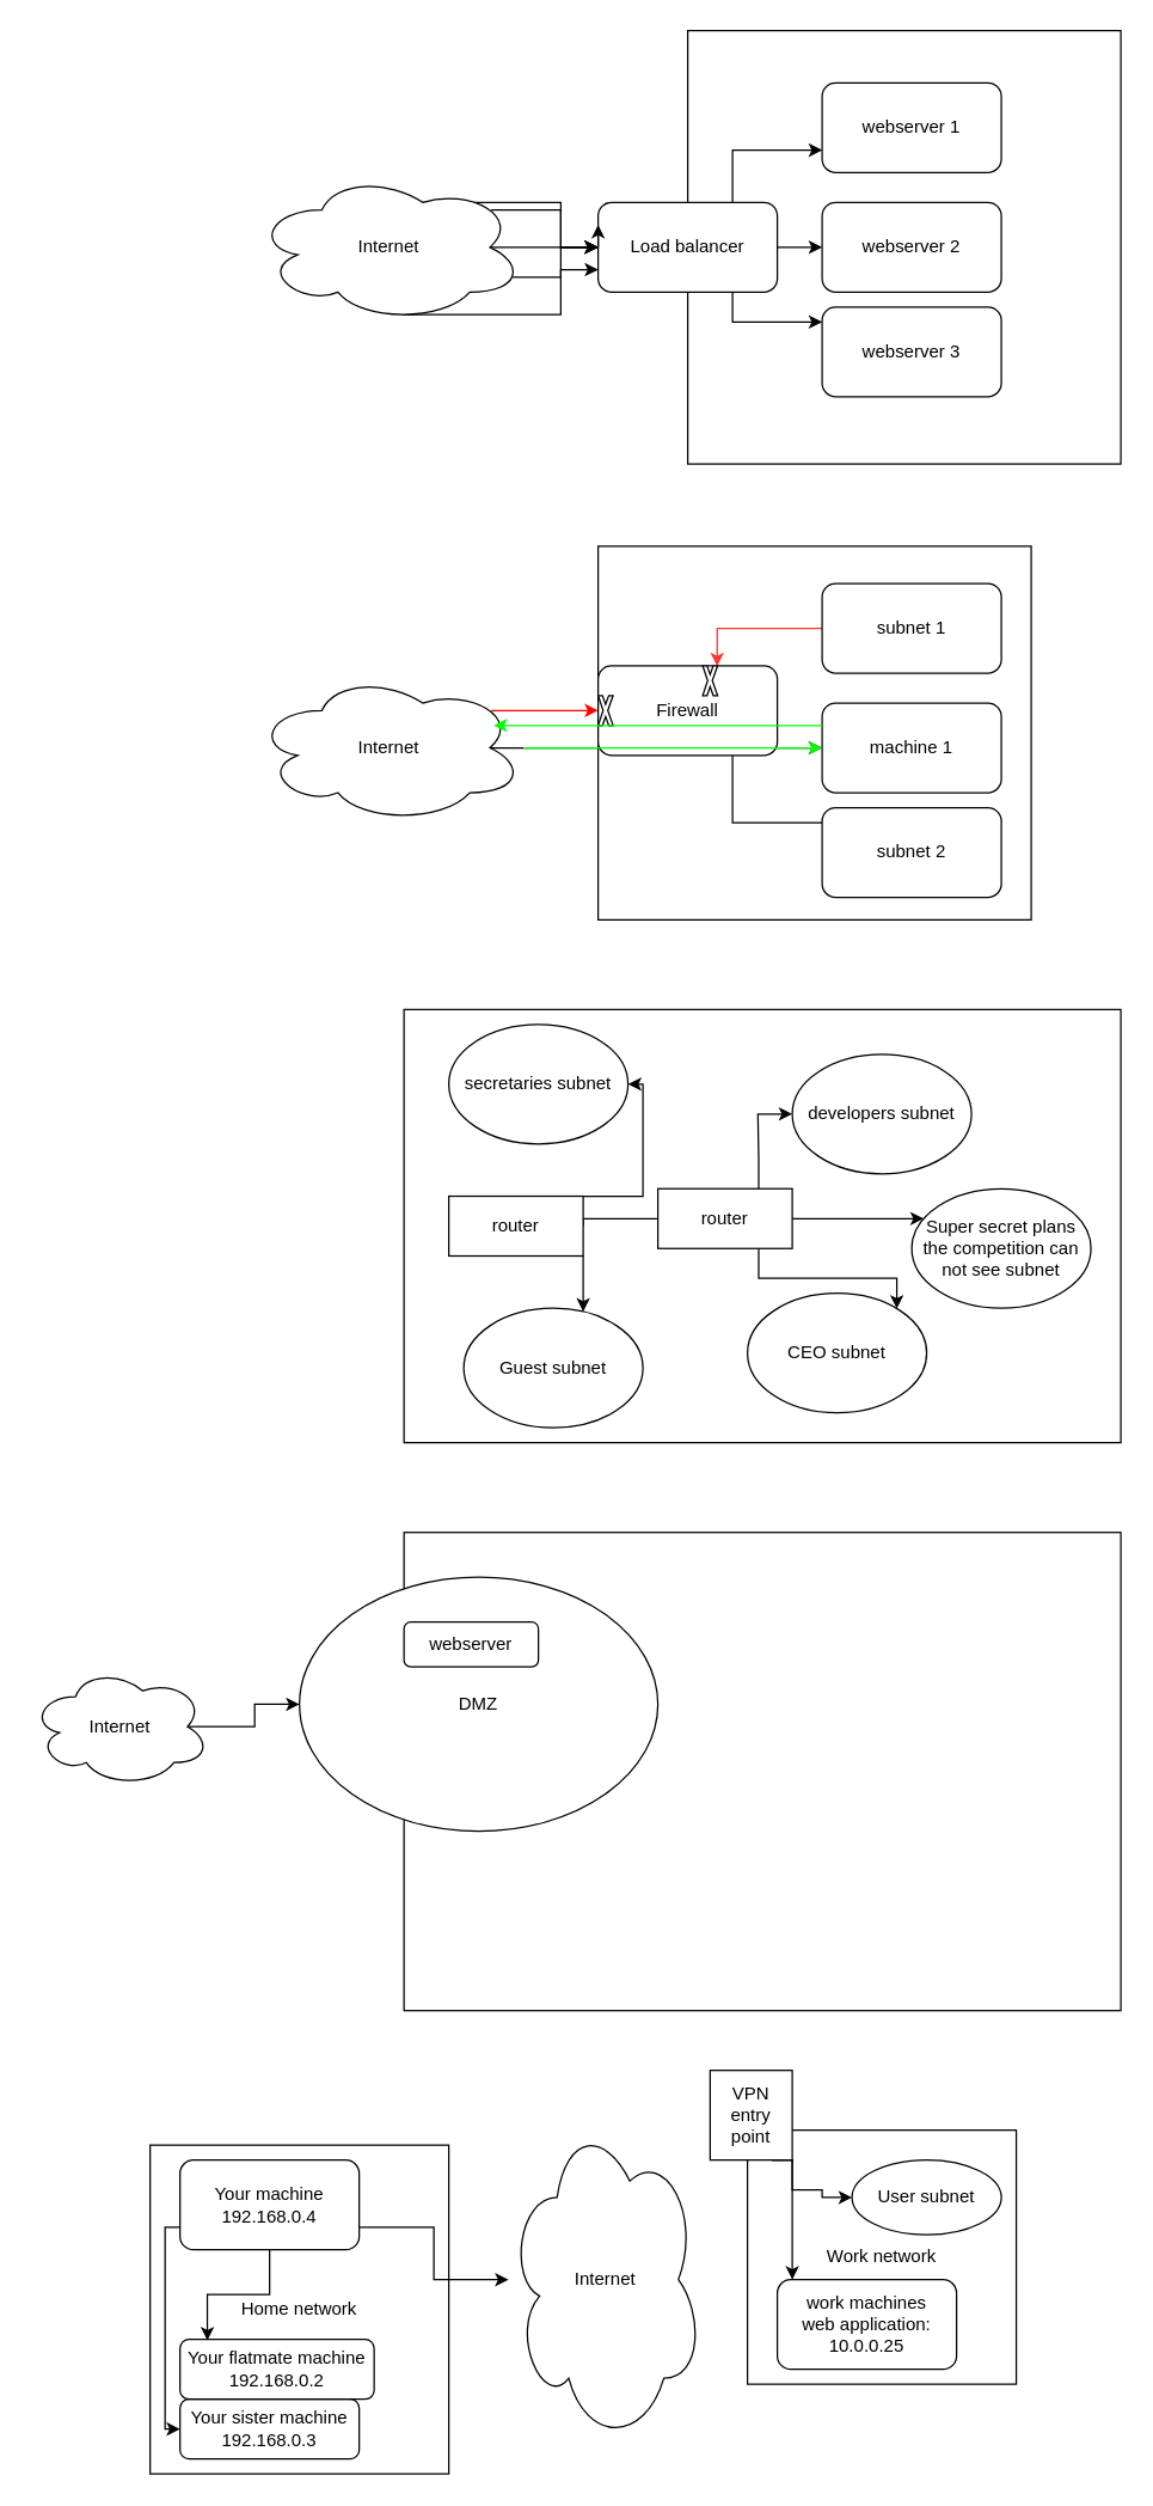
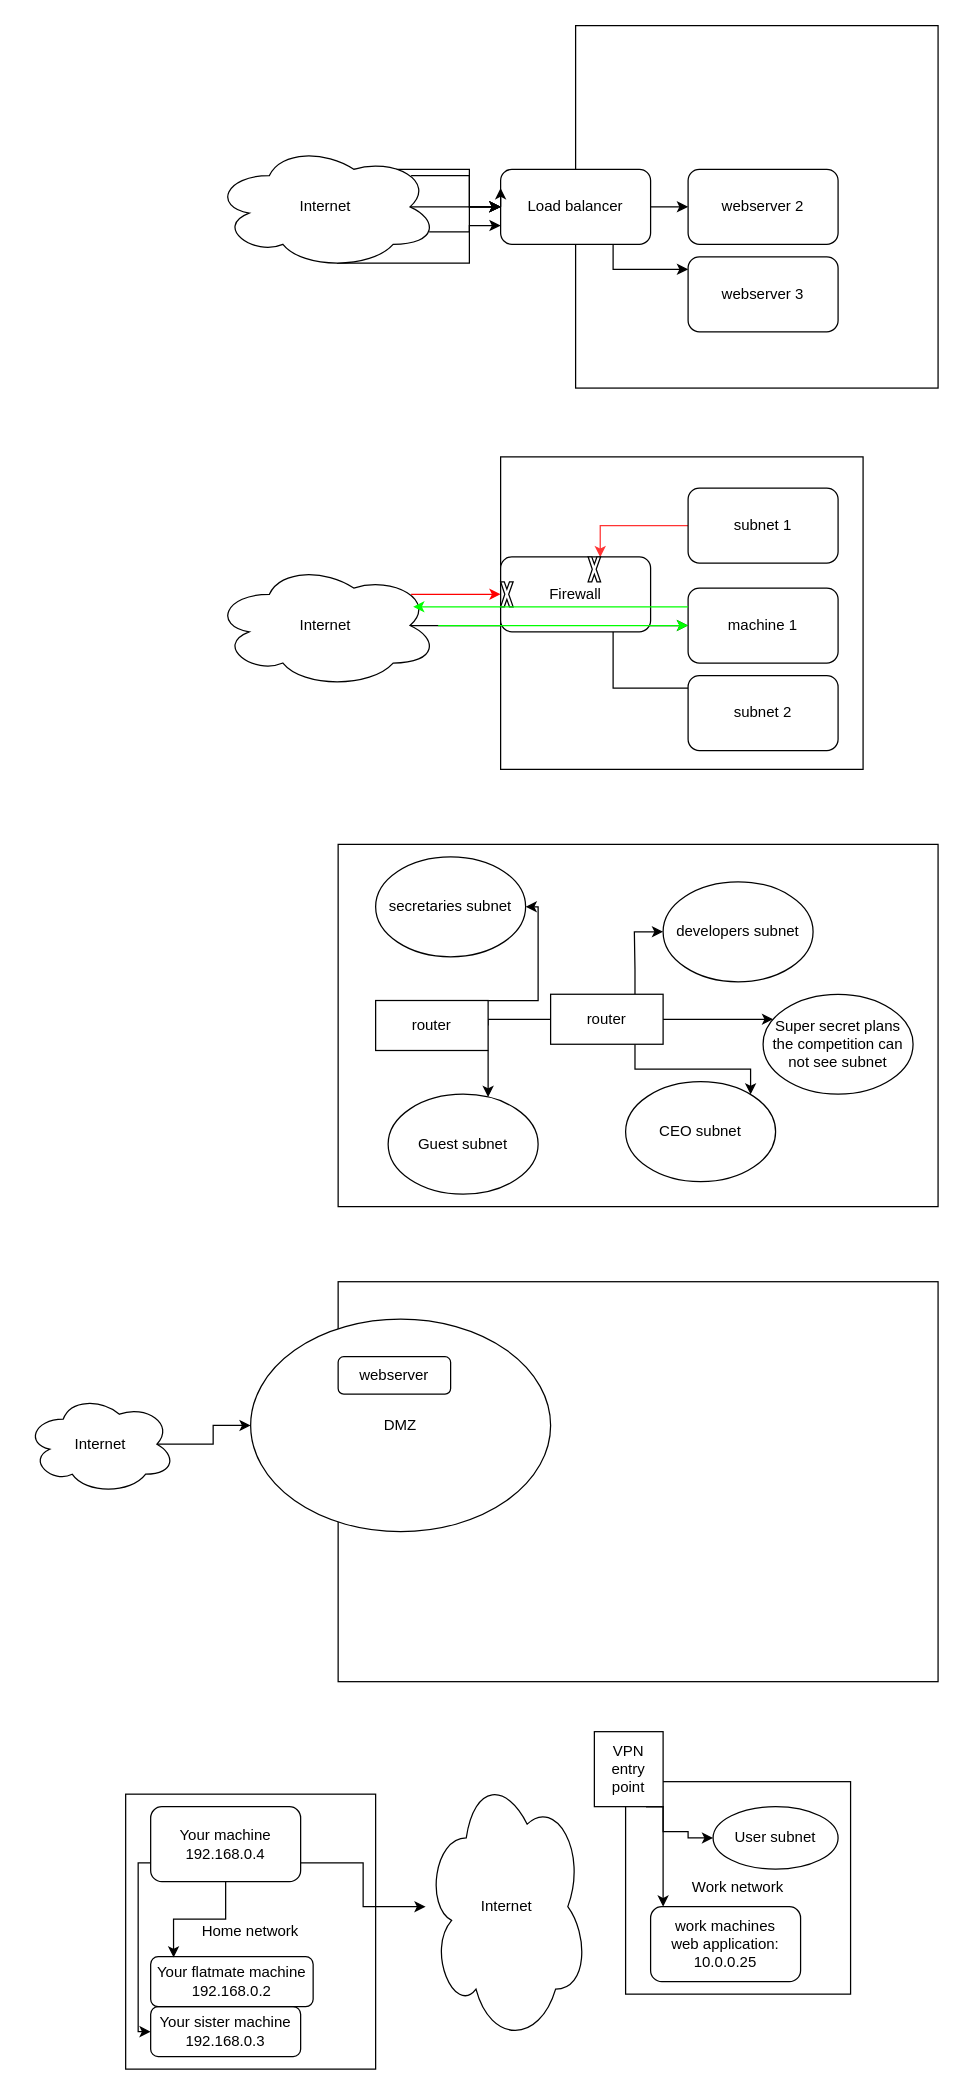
- <mxCell id="14" value="webserver 1" style="rounded=1;whiteSpace=wrap;html=1;" vertex="1" parent="1"><mxGeometry x="550" y="55" width="120" height="60" as="geometry" /></mxCell>
- <mxCell id="10" style="edgeStyle=orthogonalEdgeStyle;rounded=0;orthogonalLoop=1;jettySize=auto;html=1;exitX=0.75;exitY=0;exitDx=0;exitDy=0;entryX=0;entryY=0.75;entryDx=0;entryDy=0;" edge="1" parent="1" source="13" target="14"><mxGeometry relative="1" as="geometry"><Array as="points"><mxPoint x="490" y="100" /></Array></mxGeometry></mxCell>
